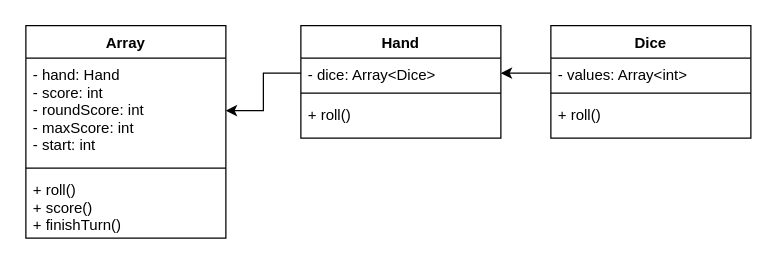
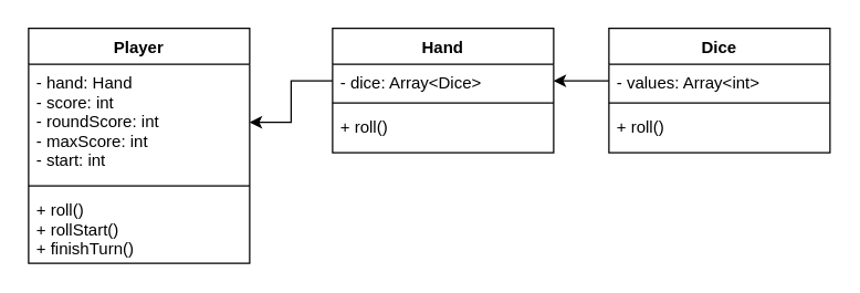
- <mxCell id="2" value="Array" style="swimlane;fontStyle=1;align=center;verticalAlign=top;childLayout=stackLayout;horizontal=1;startSize=26;horizontalStack=0;resizeParent=1;resizeParentMax=0;resizeLast=0;collapsible=1;marginBottom=0;" vertex="1" parent="1"><mxGeometry x="20" y="20" width="160" height="170" as="geometry"><mxRectangle x="330" y="149" width="70" height="26" as="alternateBounds" /></mxGeometry></mxCell>
+ <mxCell id="2" value="Player" style="swimlane;fontStyle=1;align=center;verticalAlign=top;childLayout=stackLayout;horizontal=1;startSize=26;horizontalStack=0;resizeParent=1;resizeParentMax=0;resizeLast=0;collapsible=1;marginBottom=0;" vertex="1" parent="1"><mxGeometry x="20" y="20" width="160" height="170" as="geometry"><mxRectangle x="330" y="149" width="70" height="26" as="alternateBounds" /></mxGeometry></mxCell>
- <mxCell id="5" value="+ roll()&#10;+ score()&#10;+ finishTurn()&#10;" style="text;strokeColor=none;fillColor=none;align=left;verticalAlign=top;spacingLeft=4;spacingRight=4;overflow=hidden;rotatable=0;points=[[0,0.5],[1,0.5]];portConstraint=eastwest;" vertex="1" parent="2"><mxGeometry y="118" width="160" height="52" as="geometry" /></mxCell>
+ <mxCell id="5" value="+ roll()&#10;+ rollStart()&#10;+ finishTurn()&#10;" style="text;strokeColor=none;fillColor=none;align=left;verticalAlign=top;spacingLeft=4;spacingRight=4;overflow=hidden;rotatable=0;points=[[0,0.5],[1,0.5]];portConstraint=eastwest;" vertex="1" parent="2"><mxGeometry y="118" width="160" height="52" as="geometry" /></mxCell>
